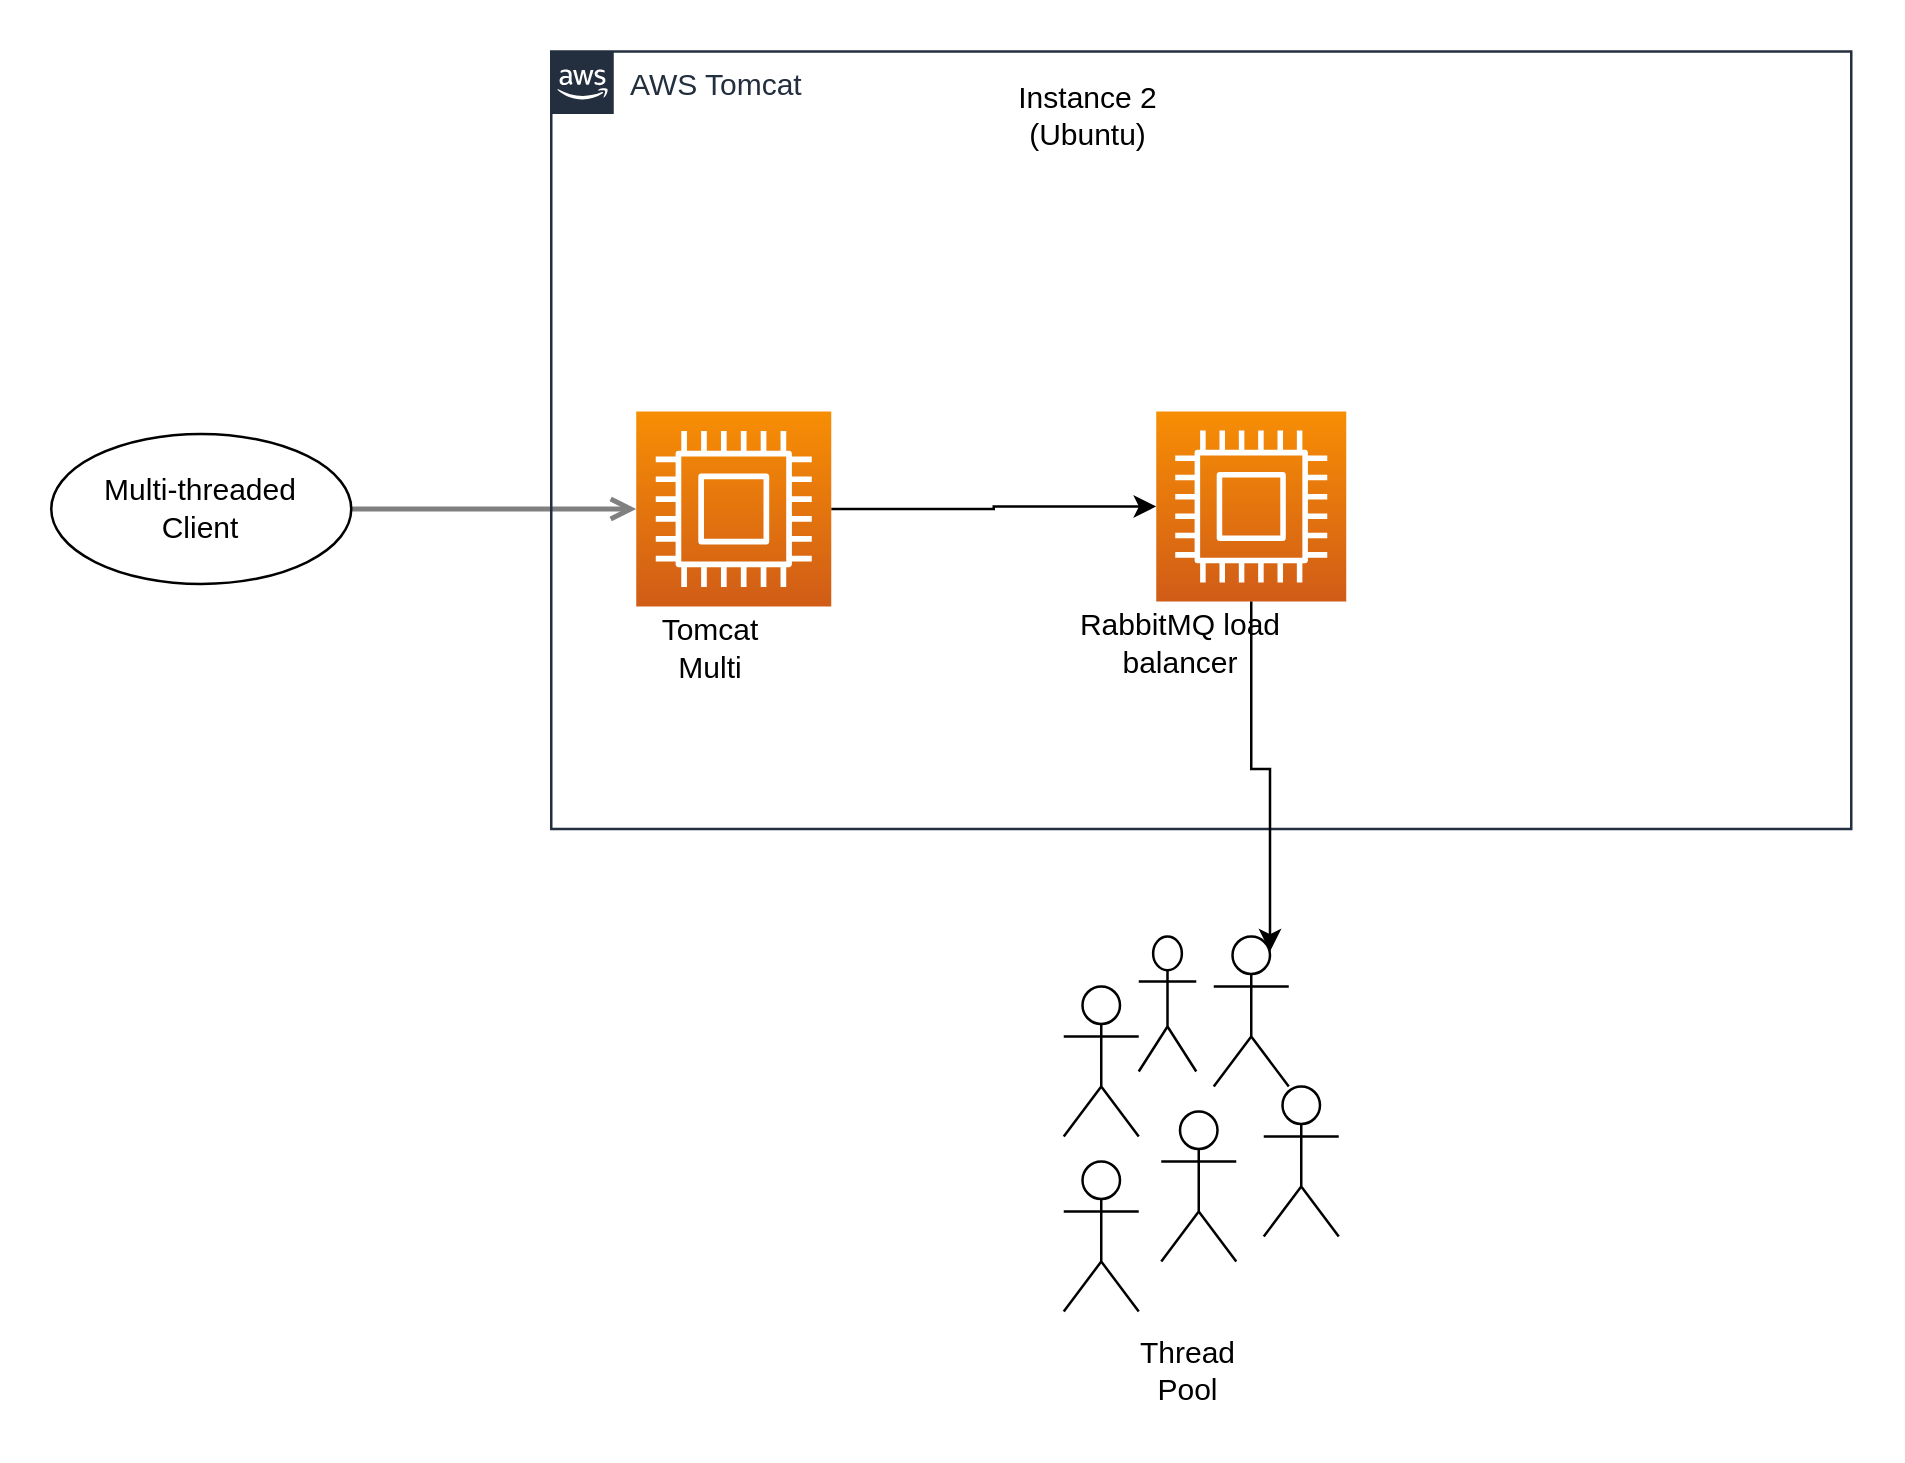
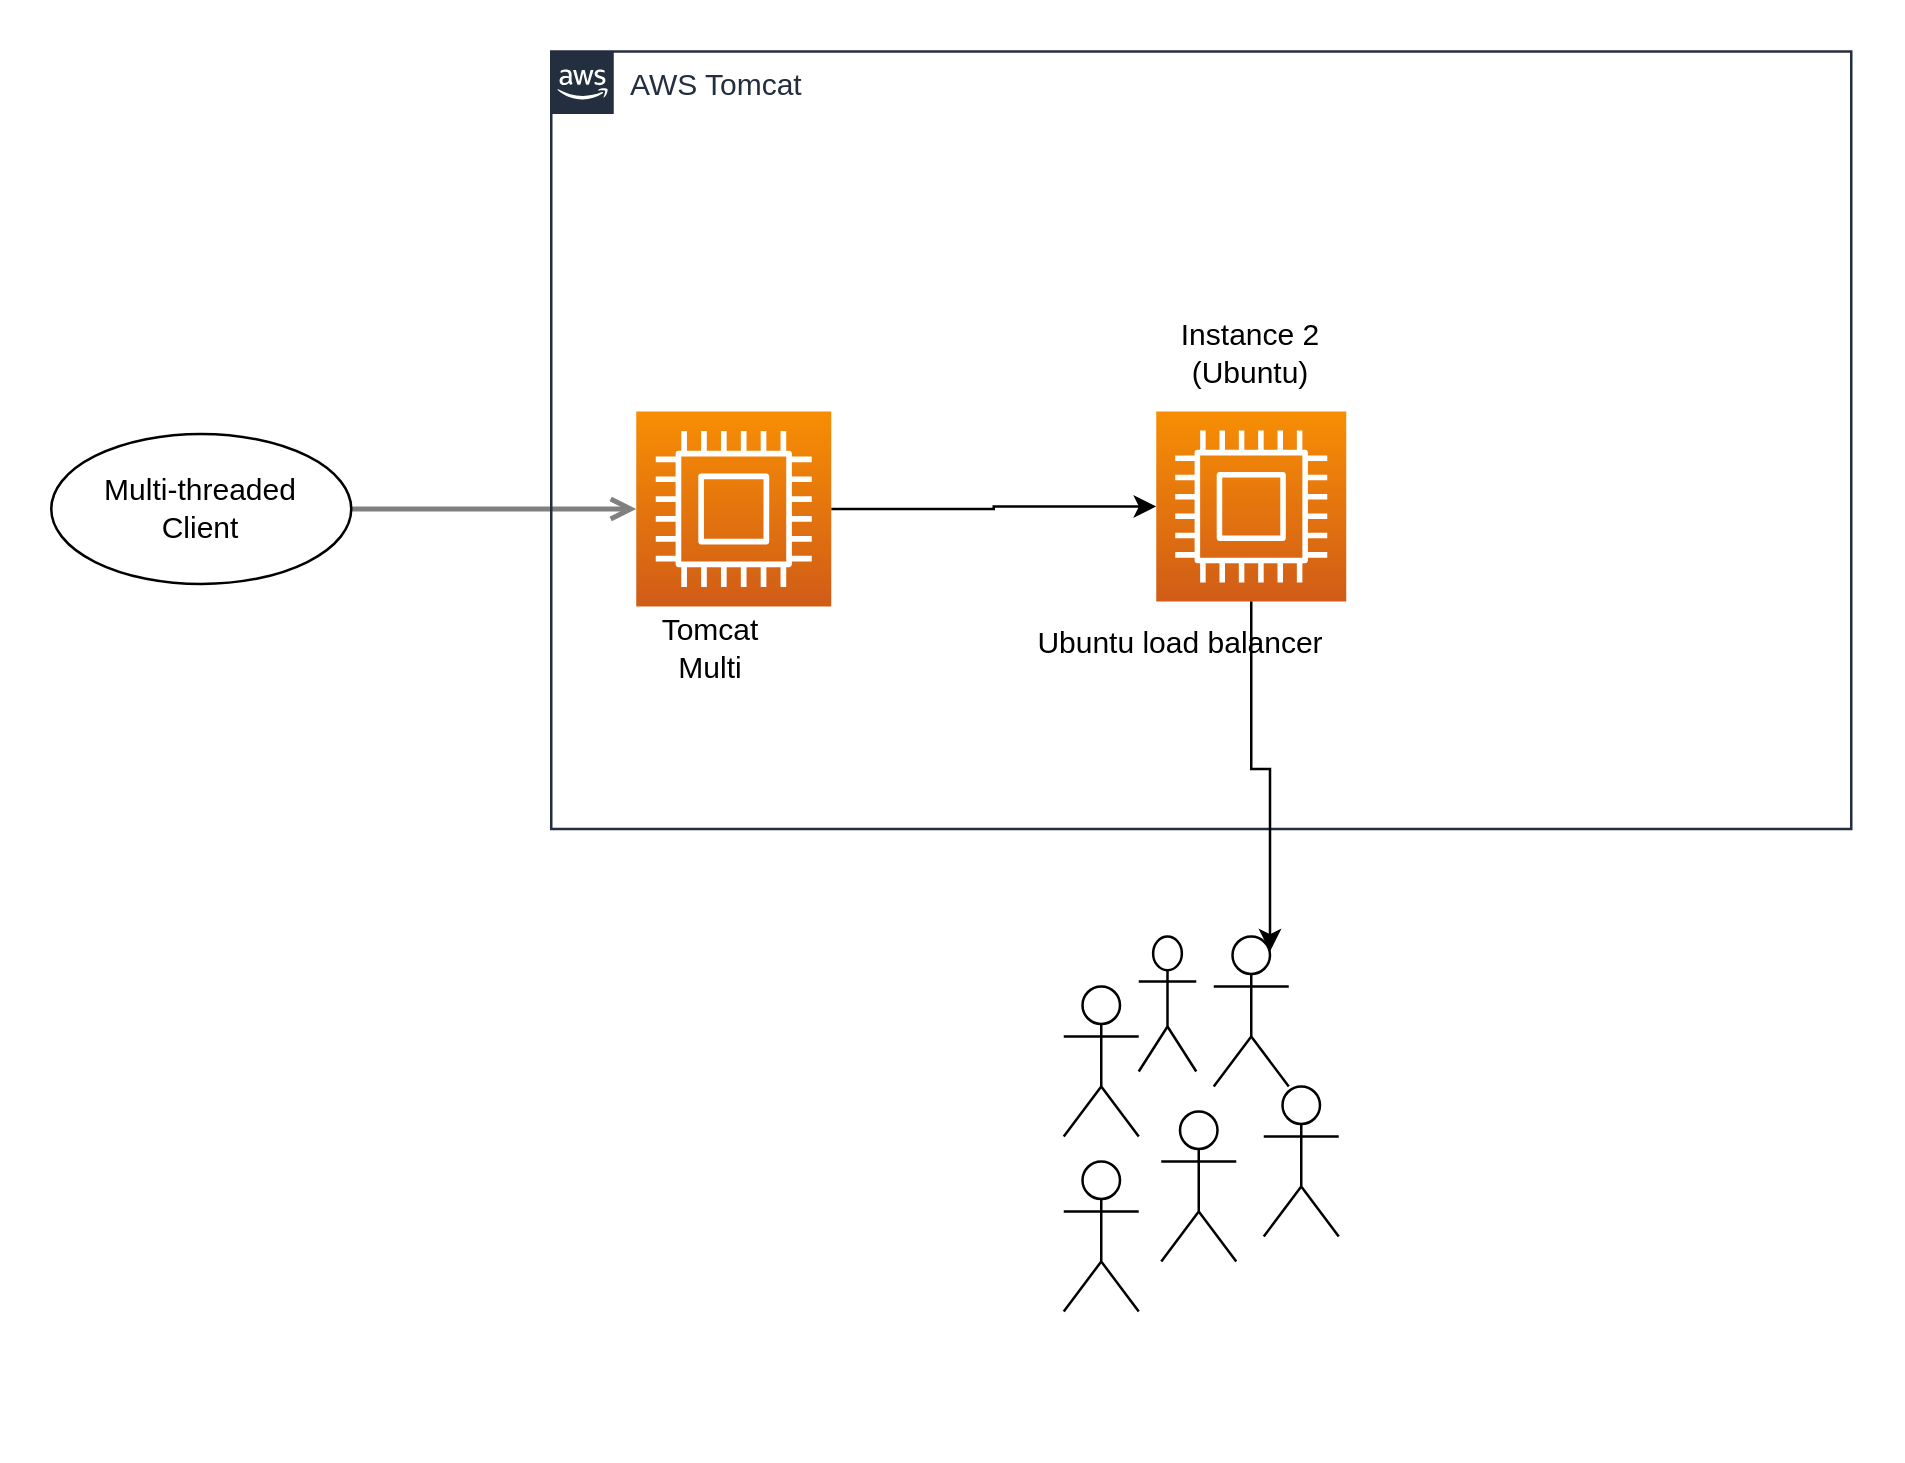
- <mxCell id="9" value="Instance 2 (Ubuntu)" style="text;html=1;strokeColor=none;fillColor=none;align=center;verticalAlign=middle;whiteSpace=wrap;rounded=0;" parent="3" vertex="1"><mxGeometry x="185" y="11" width="60" height="30" as="geometry" /></mxCell>
+ <mxCell id="9" value="Instance 2 (Ubuntu)" style="text;html=1;strokeColor=none;fillColor=none;align=center;verticalAlign=middle;whiteSpace=wrap;rounded=0;" parent="3" vertex="1"><mxGeometry x="250" y="106" width="60" height="30" as="geometry" /></mxCell>
- <mxCell id="7" value="RabbitMQ load balancer" style="text;html=1;strokeColor=none;fillColor=none;align=center;verticalAlign=middle;whiteSpace=wrap;rounded=0;" parent="3" vertex="1"><mxGeometry x="187" y="222" width="130" height="30" as="geometry" /></mxCell>
+ <mxCell id="7" value="Ubuntu load balancer" style="text;html=1;strokeColor=none;fillColor=none;align=center;verticalAlign=middle;whiteSpace=wrap;rounded=0;" parent="3" vertex="1"><mxGeometry x="187" y="222" width="130" height="30" as="geometry" /></mxCell>
- <mxCell id="17" value="Thread Pool" style="text;html=1;strokeColor=none;fillColor=none;align=center;verticalAlign=middle;whiteSpace=wrap;rounded=0;" parent="1" vertex="1"><mxGeometry x="445" y="533" width="60" height="30" as="geometry" /></mxCell>
